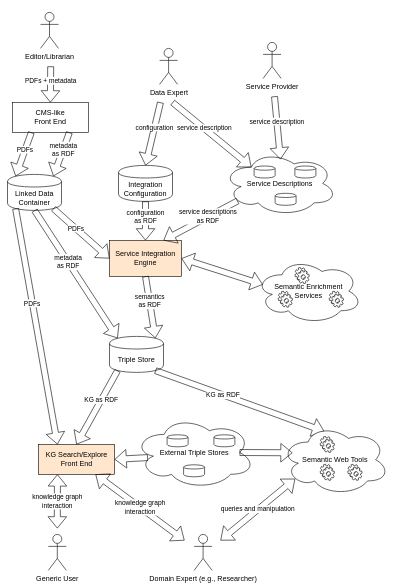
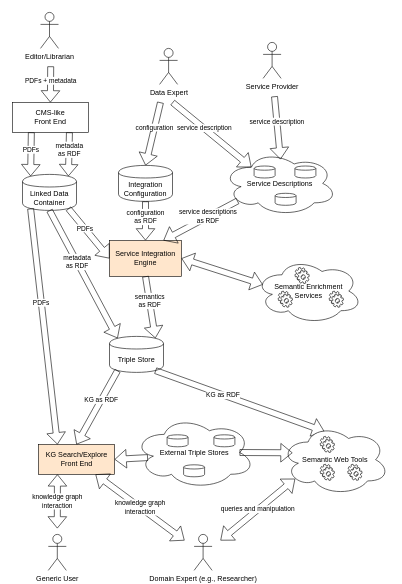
- <mxCell id="5" value="&lt;span&gt;Linked Data Container&lt;/span&gt;" style="shape=cylinder;whiteSpace=wrap;html=1;boundedLbl=1;backgroundOutline=1;" vertex="1" parent="1"><mxGeometry x="12" y="290" width="90" height="60" as="geometry" /></mxCell>
+ <mxCell id="5" value="&lt;span&gt;Linked Data Container&lt;/span&gt;" style="shape=cylinder;whiteSpace=wrap;html=1;boundedLbl=1;backgroundOutline=1;" vertex="1" parent="1"><mxGeometry x="37" y="290" width="90" height="60" as="geometry" /></mxCell>
